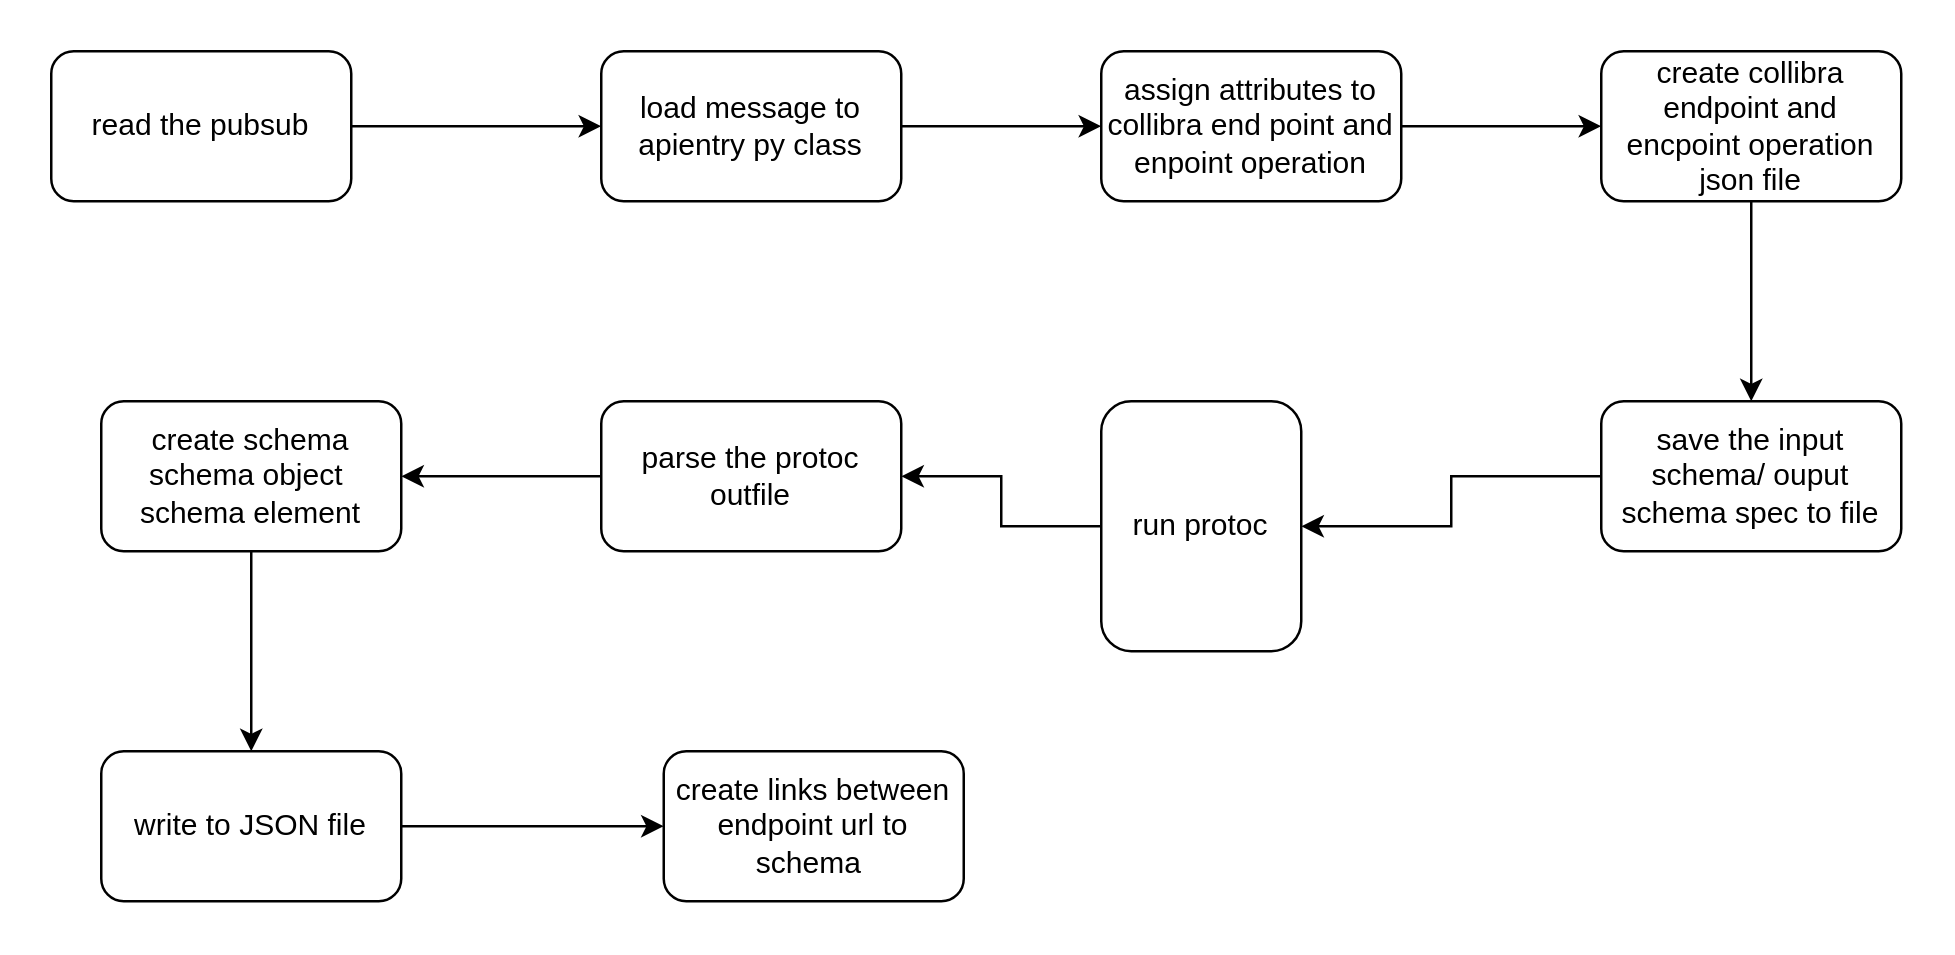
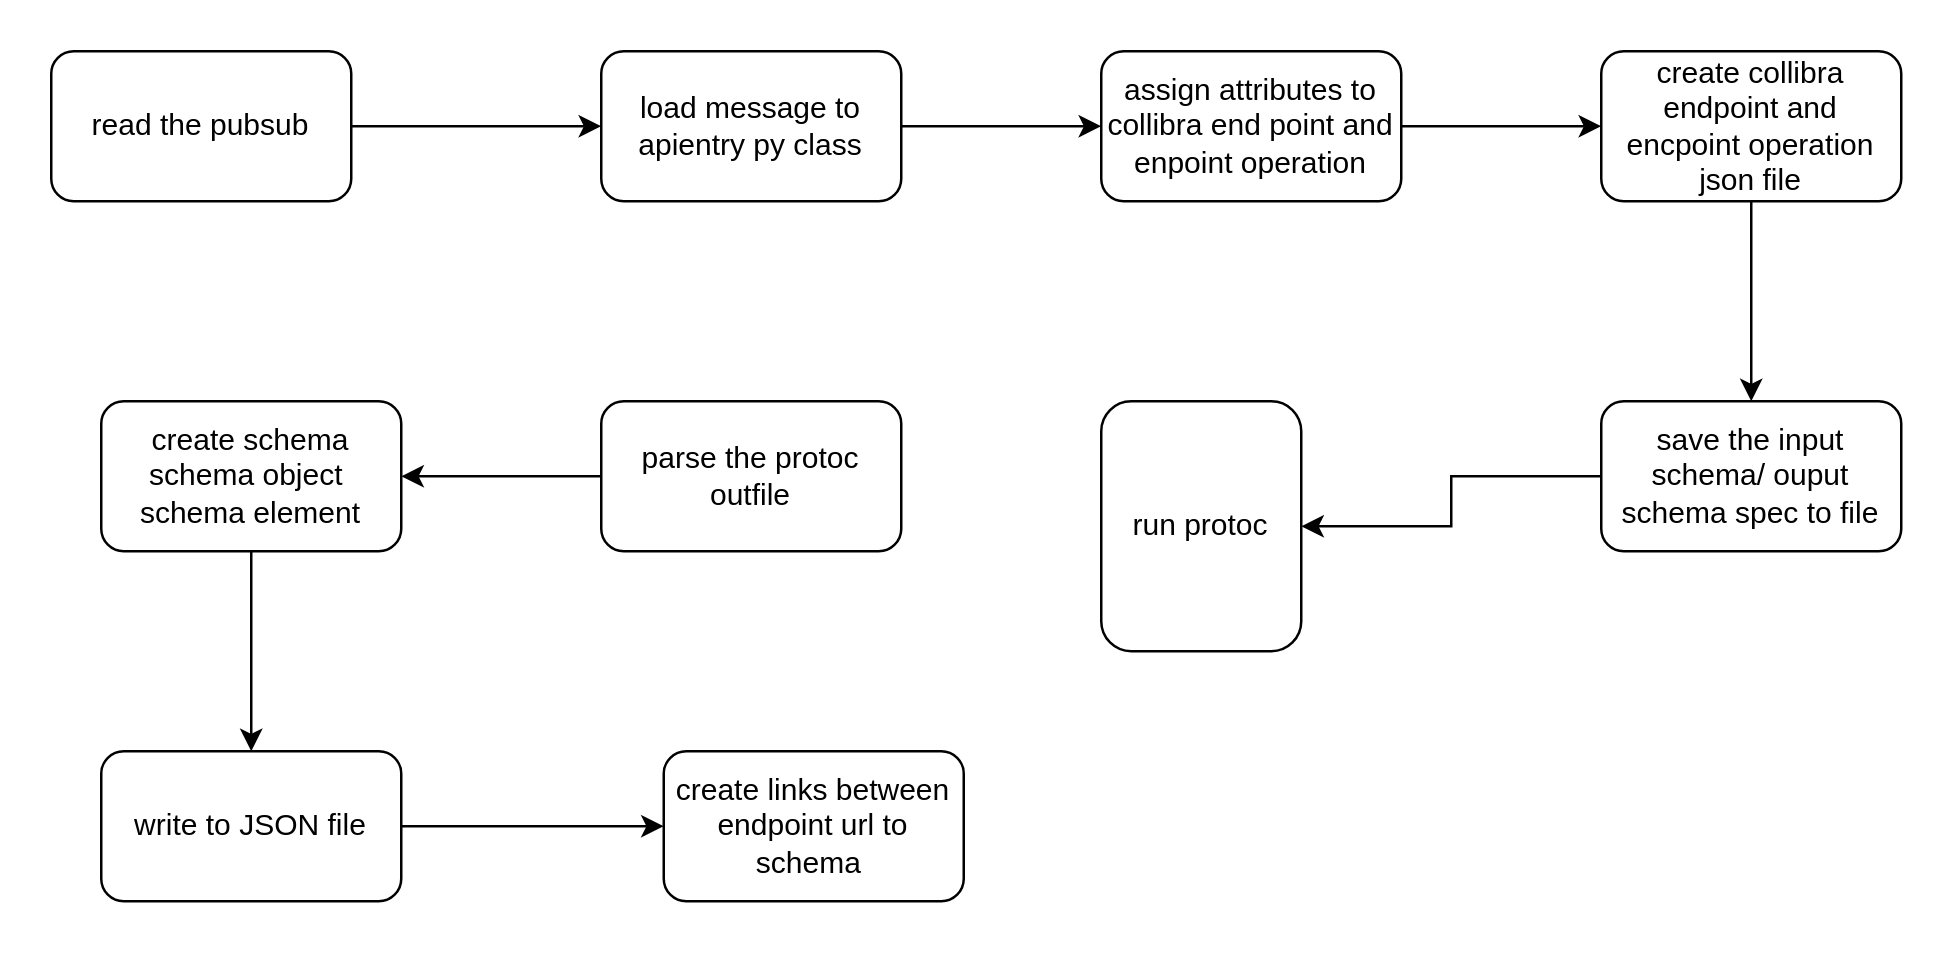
- <mxCell id="12" value="" style="edgeStyle=orthogonalEdgeStyle;rounded=0;orthogonalLoop=1;jettySize=auto;html=1;" edge="1" parent="1" source="13" target="15"><mxGeometry relative="1" as="geometry" /></mxCell>
